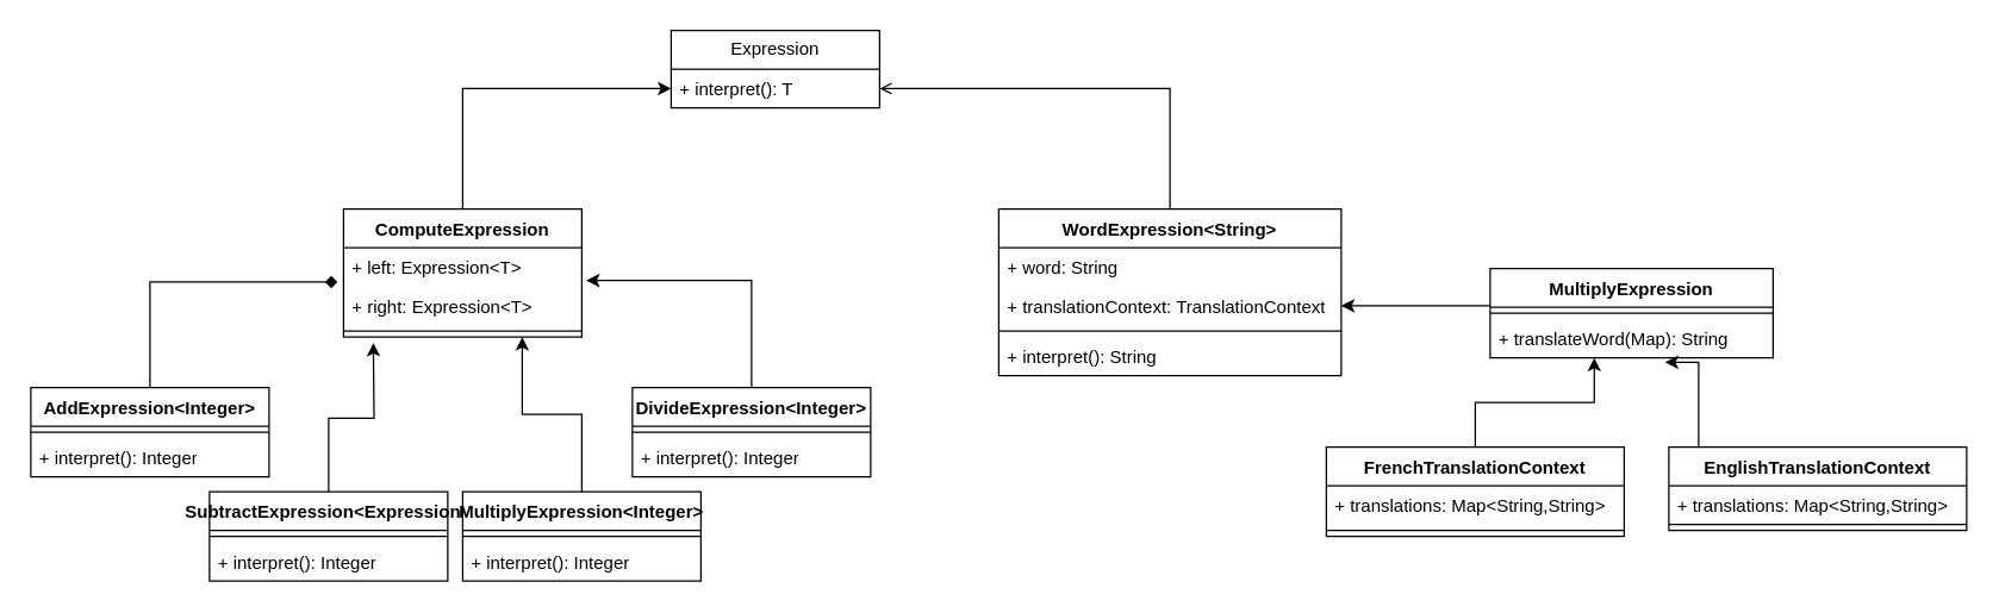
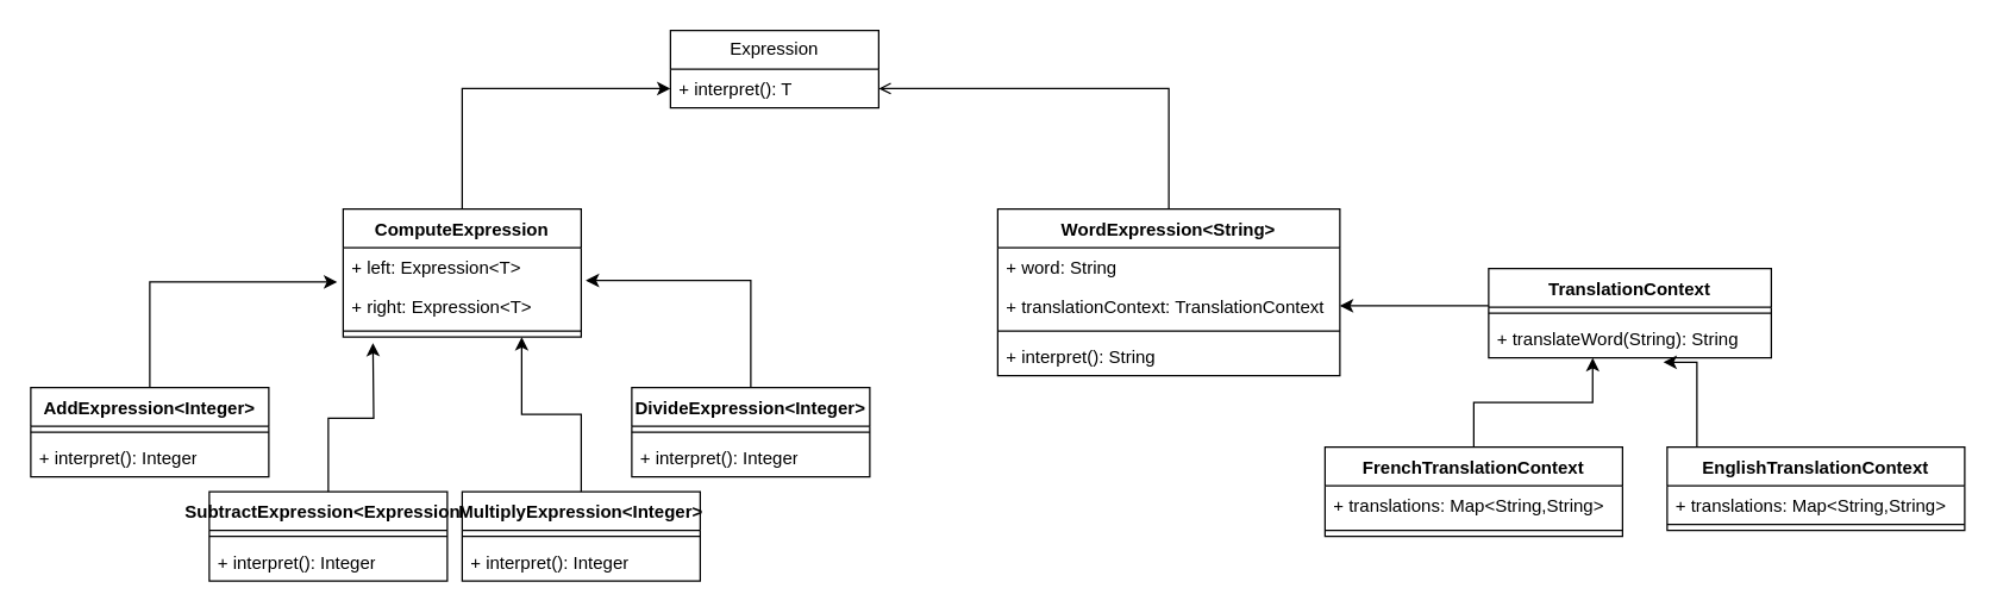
- <mxCell id="16" style="edgeStyle=orthogonalEdgeStyle;rounded=0;orthogonalLoop=1;jettySize=auto;html=1;entryX=-0.025;entryY=0.885;entryDx=0;entryDy=0;entryPerimeter=0;endArrow=diamond;" edge="1" parent="1" source="9" target="6"><mxGeometry relative="1" as="geometry" /></mxCell>
+ <mxCell id="16" style="edgeStyle=orthogonalEdgeStyle;rounded=0;orthogonalLoop=1;jettySize=auto;html=1;entryX=-0.025;entryY=0.885;entryDx=0;entryDy=0;entryPerimeter=0;" edge="1" parent="1" source="9" target="6"><mxGeometry relative="1" as="geometry" /></mxCell>
- <mxCell id="32" value="MultiplyExpression" style="swimlane;fontStyle=1;align=center;verticalAlign=top;childLayout=stackLayout;horizontal=1;startSize=26;horizontalStack=0;resizeParent=1;resizeParentMax=0;resizeLast=0;collapsible=1;marginBottom=0;whiteSpace=wrap;html=1;" vertex="1" parent="1"><mxGeometry x="1000" y="180" width="190" height="60" as="geometry" /></mxCell>
+ <mxCell id="32" value="TranslationContext" style="swimlane;fontStyle=1;align=center;verticalAlign=top;childLayout=stackLayout;horizontal=1;startSize=26;horizontalStack=0;resizeParent=1;resizeParentMax=0;resizeLast=0;collapsible=1;marginBottom=0;whiteSpace=wrap;html=1;" vertex="1" parent="1"><mxGeometry x="1000" y="180" width="190" height="60" as="geometry" /></mxCell>
- <mxCell id="34" value="+ translateWord(Map): String" style="text;strokeColor=none;fillColor=none;align=left;verticalAlign=top;spacingLeft=4;spacingRight=4;overflow=hidden;rotatable=0;points=[[0,0.5],[1,0.5]];portConstraint=eastwest;whiteSpace=wrap;html=1;" vertex="1" parent="32"><mxGeometry y="34" width="190" height="26" as="geometry" /></mxCell>
+ <mxCell id="34" value="+ translateWord(String): String" style="text;strokeColor=none;fillColor=none;align=left;verticalAlign=top;spacingLeft=4;spacingRight=4;overflow=hidden;rotatable=0;points=[[0,0.5],[1,0.5]];portConstraint=eastwest;whiteSpace=wrap;html=1;" vertex="1" parent="32"><mxGeometry y="34" width="190" height="26" as="geometry" /></mxCell>
